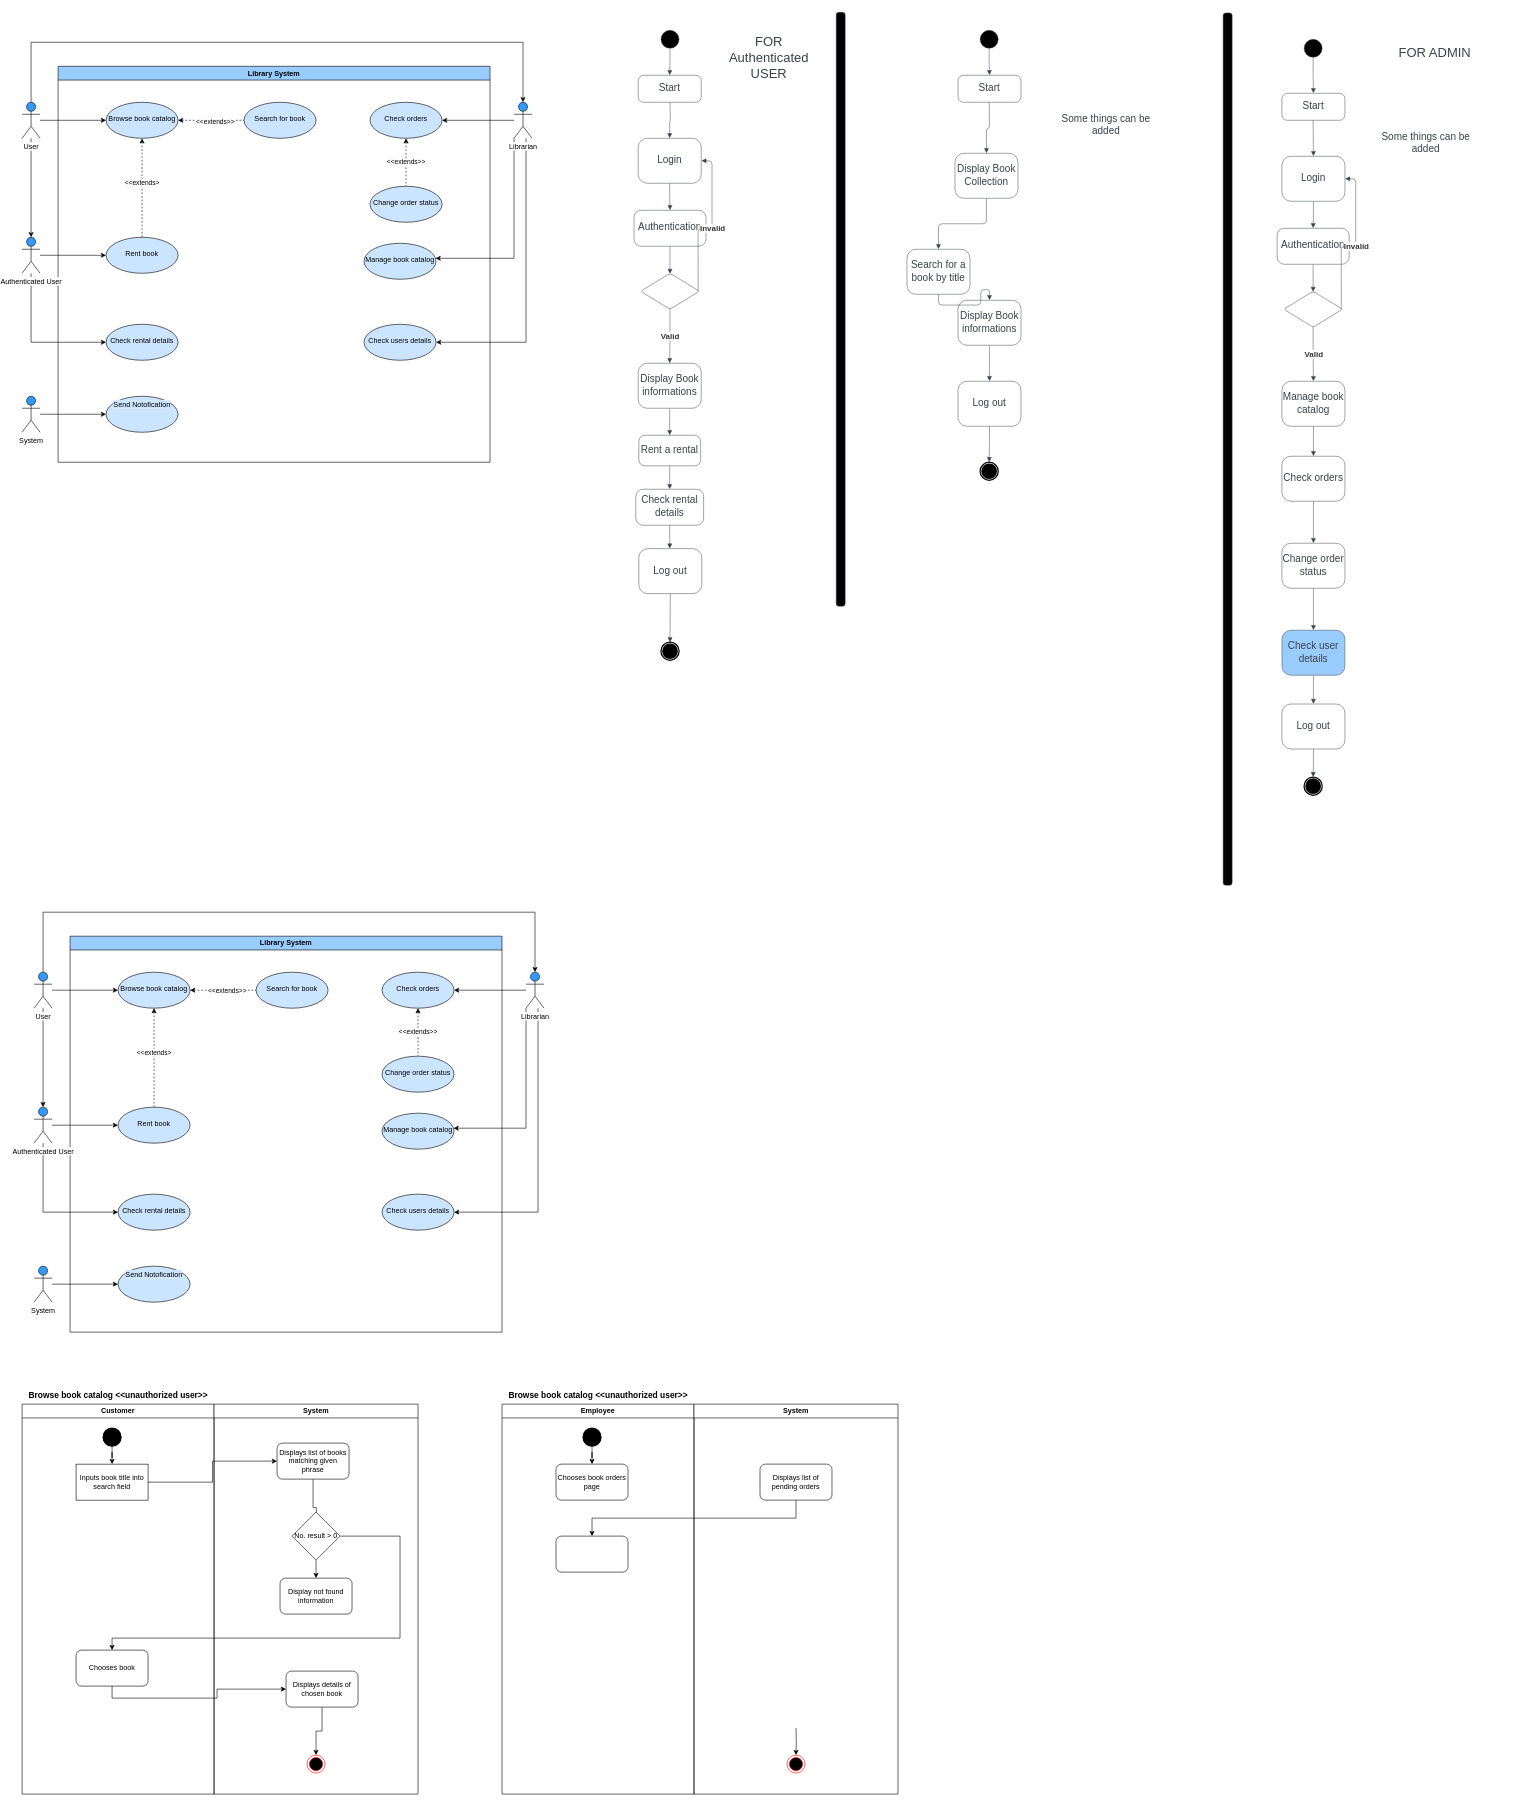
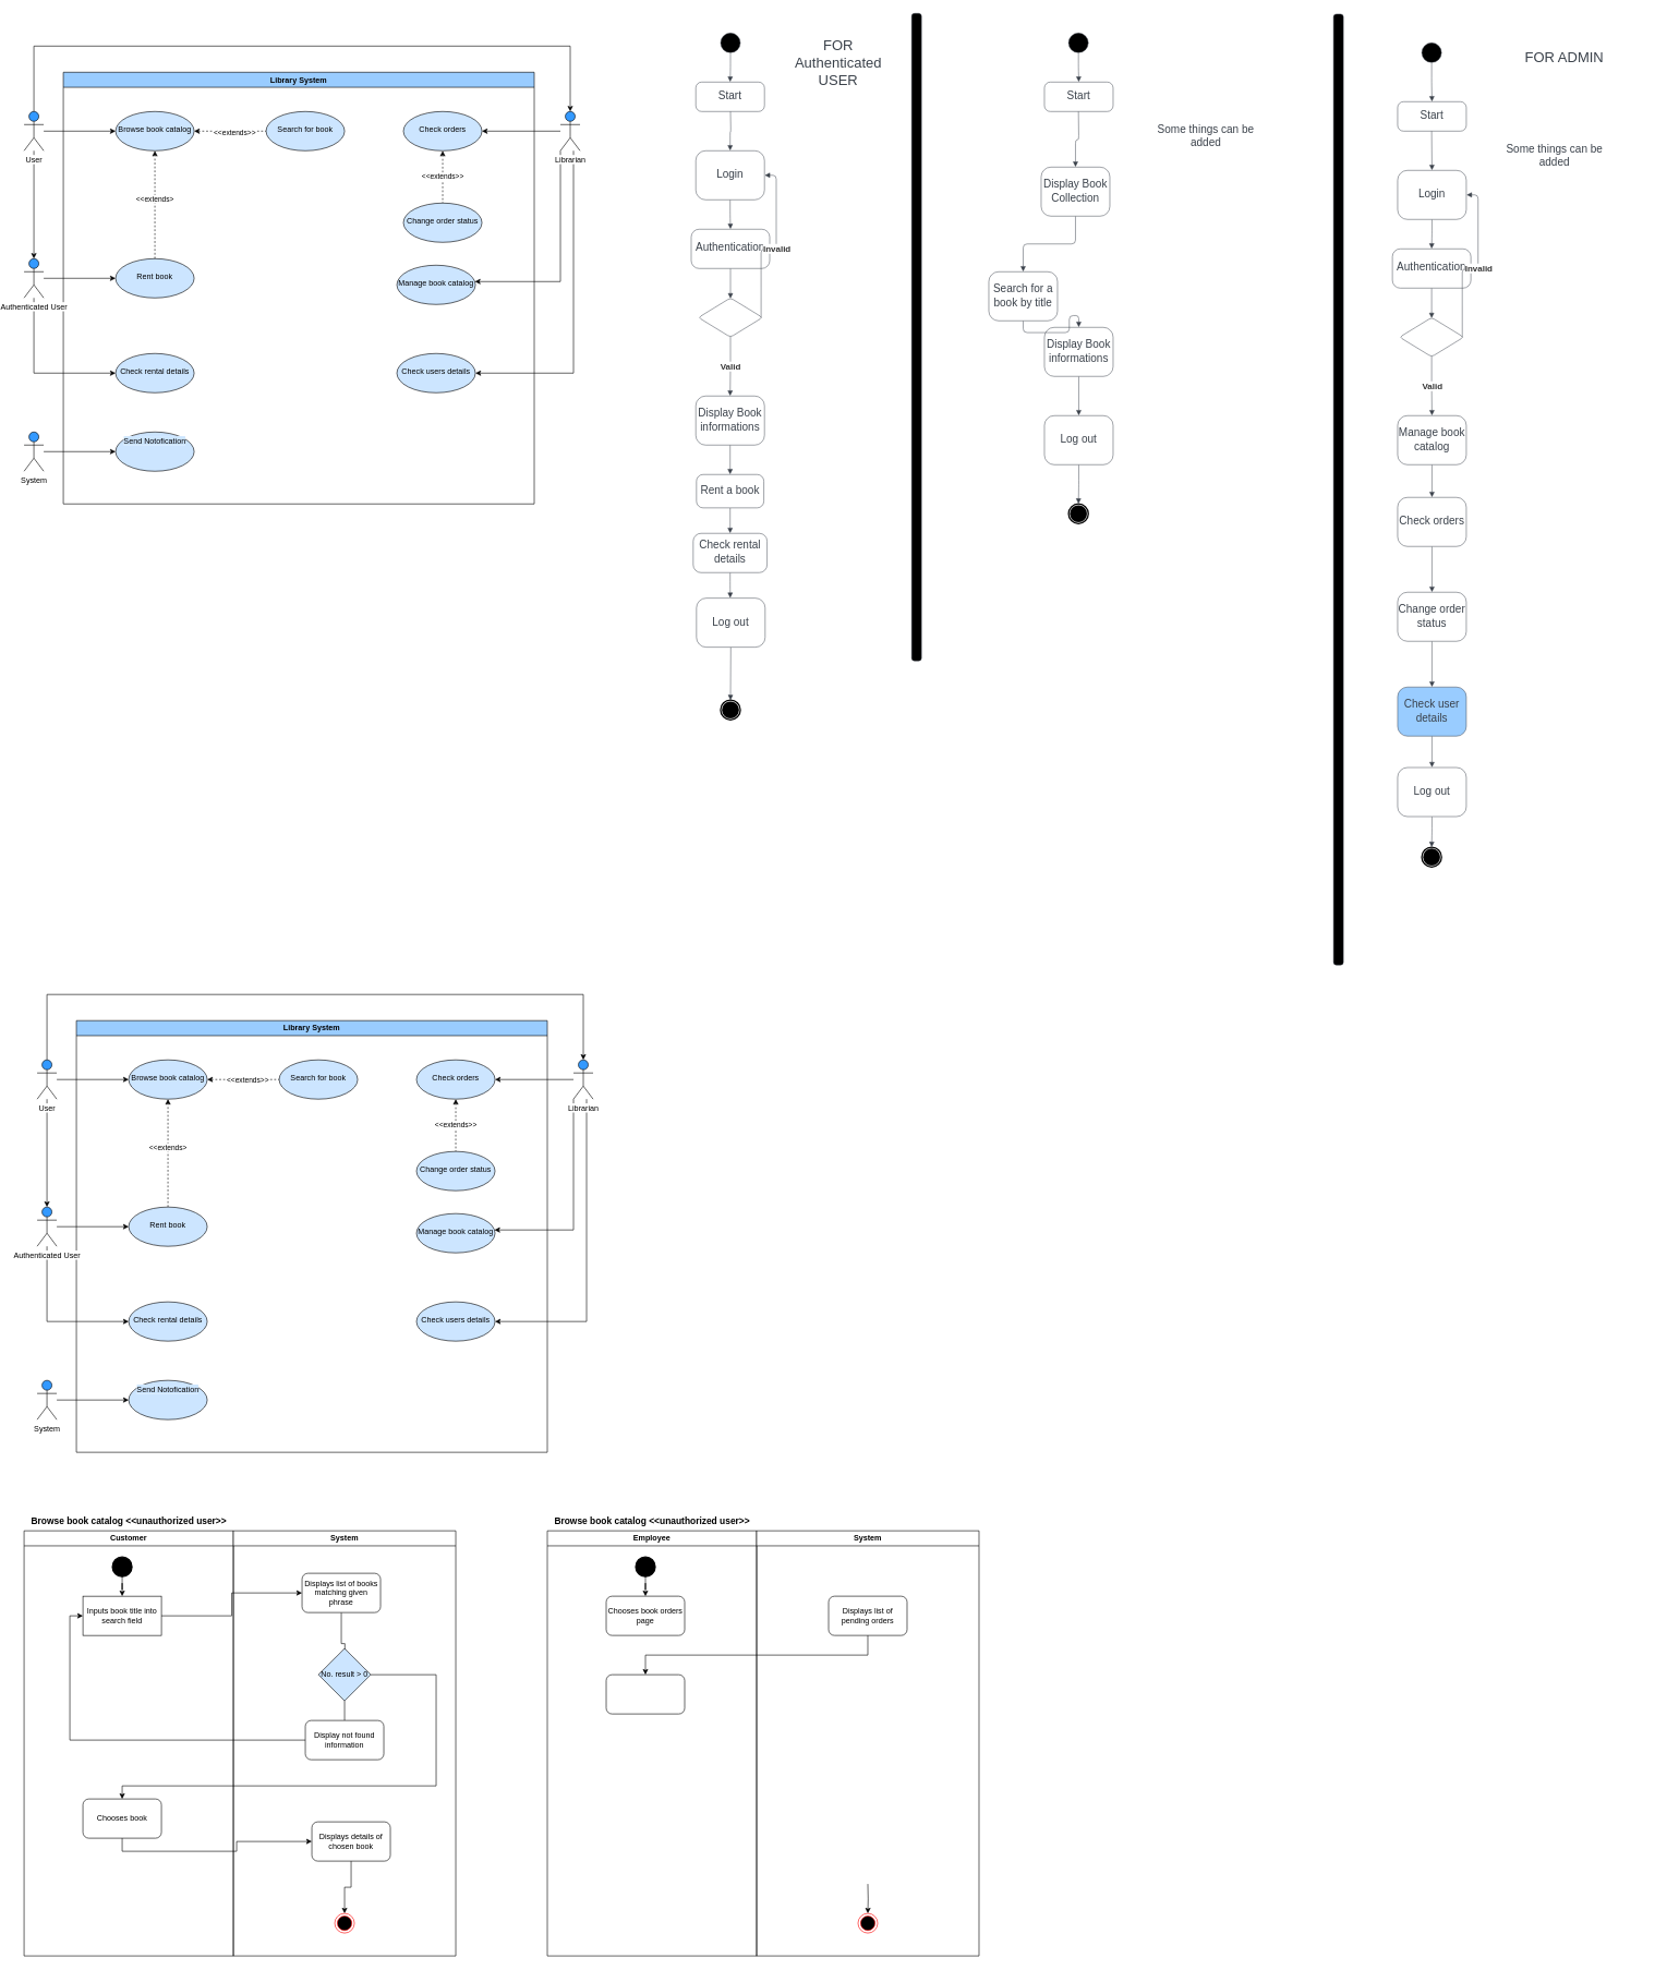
- <mxCell id="60" value="&lt;div style=&quot;display: flex; justify-content: center; text-align: center; align-items: baseline; font-size: 0; line-height: 1.25;margin-top: -2px;&quot;&gt;&lt;span&gt;&lt;span style=&quot;font-size:16.7px;color:#3a414a;&quot;&gt;Rent a rental&lt;/span&gt;&lt;/span&gt;&lt;/div&gt;" style="rounded=1;arcSize=20;whiteSpace=wrap;overflow=block;blockSpacing=1;html=1;fontSize=13;spacing=0;strokeColor=#3a414a;strokeOpacity=100;strokeWidth=0.8;" vertex="1" parent="1"><mxGeometry x="1048" y="725" width="103" height="51" as="geometry" /></mxCell>
+ <mxCell id="60" value="&lt;div style=&quot;display: flex; justify-content: center; text-align: center; align-items: baseline; font-size: 0; line-height: 1.25;margin-top: -2px;&quot;&gt;&lt;span&gt;&lt;span style=&quot;font-size:16.7px;color:#3a414a;&quot;&gt;Rent a book&lt;/span&gt;&lt;/span&gt;&lt;/div&gt;" style="rounded=1;arcSize=20;whiteSpace=wrap;overflow=block;blockSpacing=1;html=1;fontSize=13;spacing=0;strokeColor=#3a414a;strokeOpacity=100;strokeWidth=0.8;" vertex="1" parent="1"><mxGeometry x="1048" y="725" width="103" height="51" as="geometry" /></mxCell>
+ <mxCell id="140" style="edgeStyle=orthogonalEdgeStyle;rounded=0;orthogonalLoop=1;jettySize=auto;html=1;exitX=0;exitY=0.5;exitDx=0;exitDy=0;entryX=0;entryY=0.5;entryDx=0;entryDy=0;" edge="1" parent="1" source="135" target="126"><mxGeometry relative="1" as="geometry" /></mxCell>
- <mxCell id="134" value="No. result &amp;gt; 0" style="rhombus;whiteSpace=wrap;html=1;" vertex="1" parent="128"><mxGeometry x="130" y="180" width="80" height="80" as="geometry" /></mxCell>
+ <mxCell id="134" value="No. result &amp;gt; 0" style="rhombus;whiteSpace=wrap;html=1;fillColor=#cce5ff;" vertex="1" parent="128"><mxGeometry x="130" y="180" width="80" height="80" as="geometry" /></mxCell>
- <mxCell id="133" style="edgeStyle=orthogonalEdgeStyle;rounded=0;orthogonalLoop=1;jettySize=auto;html=1;exitX=0.5;exitY=1;exitDx=0;exitDy=0;entryX=0.5;entryY=0;entryDx=0;entryDy=0;" edge="1" parent="128" source="134" target="135"><mxGeometry relative="1" as="geometry"><mxPoint x="170" y="300" as="targetPoint" /></mxGeometry></mxCell>
+ <mxCell id="133" style="edgeStyle=orthogonalEdgeStyle;rounded=0;orthogonalLoop=1;jettySize=auto;html=1;exitX=0.5;exitY=1;exitDx=0;exitDy=0;entryX=0.5;entryY=0;entryDx=0;entryDy=0;endArrow=none;" edge="1" parent="128" source="134" target="135"><mxGeometry relative="1" as="geometry"><mxPoint x="170" y="300" as="targetPoint" /></mxGeometry></mxCell>
